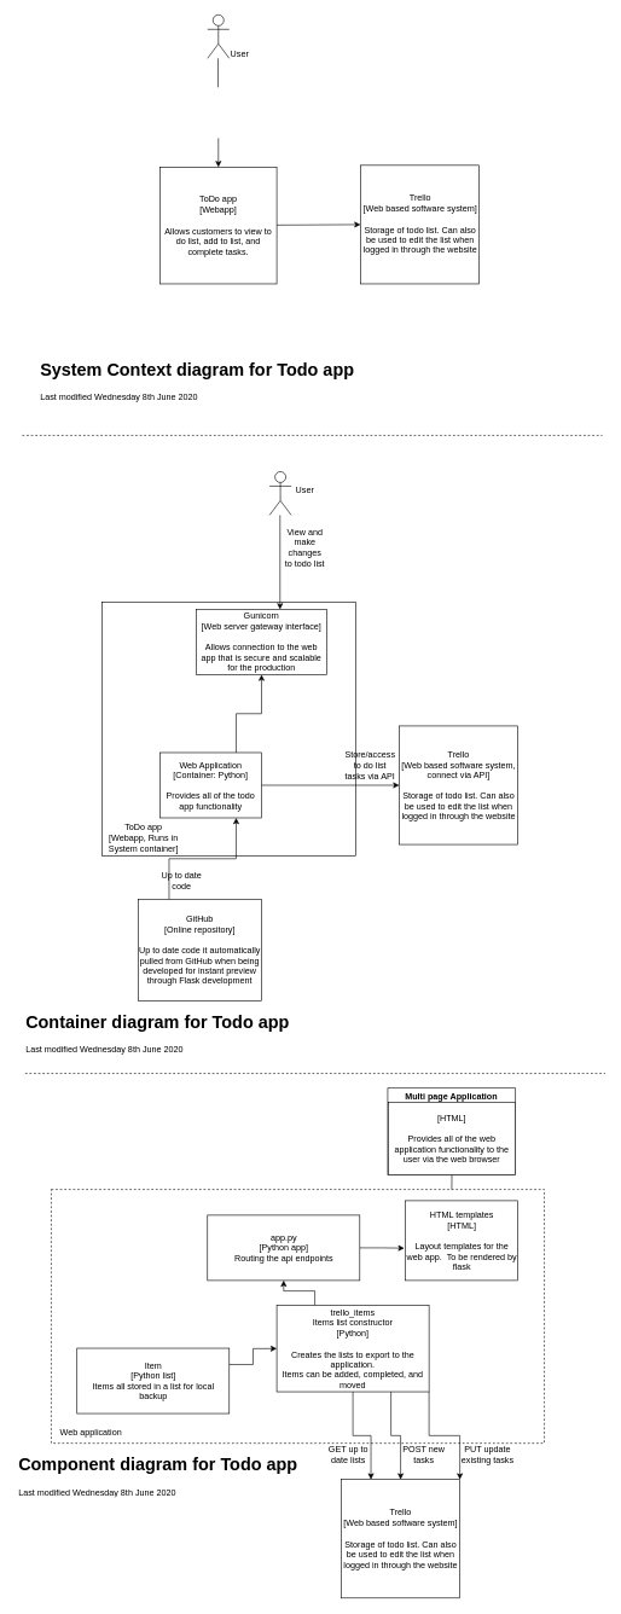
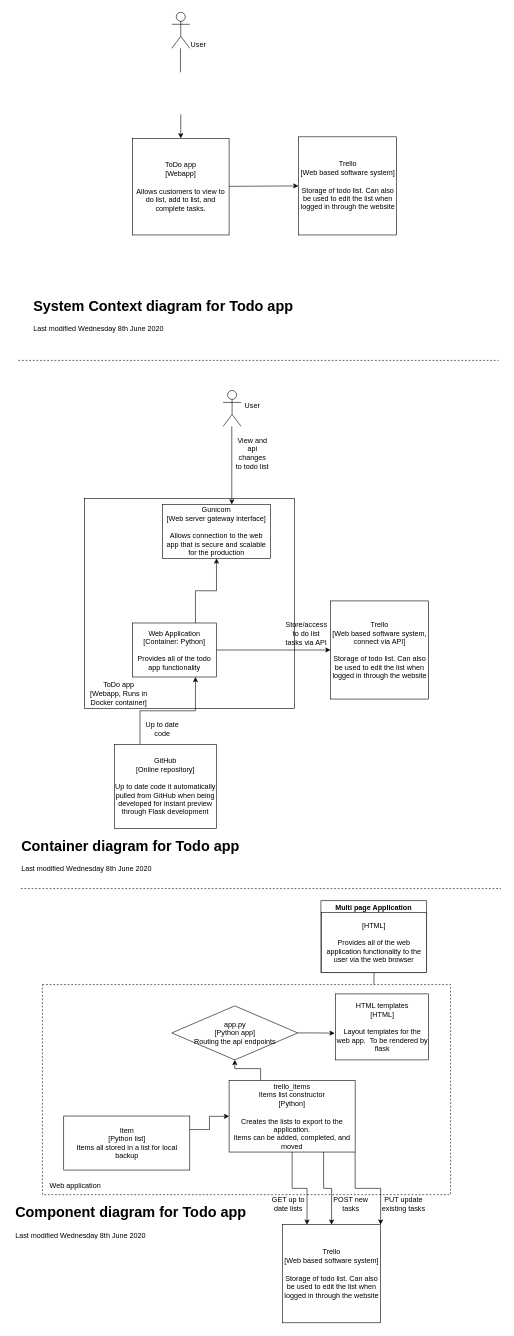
- <mxCell id="12" value="View and make changes to todo list" style="text;html=1;strokeColor=none;fillColor=none;align=center;verticalAlign=middle;whiteSpace=wrap;rounded=0;" parent="1" vertex="1"><mxGeometry x="390" y="740" width="60" height="30" as="geometry" /></mxCell>
+ <mxCell id="12" value="View and api changes to todo list" style="text;html=1;strokeColor=none;fillColor=none;align=center;verticalAlign=middle;whiteSpace=wrap;rounded=0;" parent="1" vertex="1"><mxGeometry x="390" y="740" width="60" height="30" as="geometry" /></mxCell>
- <mxCell id="17" value="ToDo app&lt;br&gt;[Webapp, Runs in System container]" style="text;html=1;strokeColor=none;fillColor=none;align=center;verticalAlign=middle;whiteSpace=wrap;rounded=0;" parent="1" vertex="1"><mxGeometry x="130" y="1140" width="134.5" height="30" as="geometry" /></mxCell>
+ <mxCell id="17" value="ToDo app&lt;br&gt;[Webapp, Runs in Docker container]" style="text;html=1;strokeColor=none;fillColor=none;align=center;verticalAlign=middle;whiteSpace=wrap;rounded=0;" parent="1" vertex="1"><mxGeometry x="130" y="1140" width="134.5" height="30" as="geometry" /></mxCell>
- <mxCell id="25" value="Up to date code" style="text;html=1;strokeColor=none;fillColor=none;align=center;verticalAlign=middle;whiteSpace=wrap;rounded=0;" parent="1" vertex="1"><mxGeometry x="220" y="1200" width="60" height="30" as="geometry" /></mxCell>
+ <mxCell id="25" value="Up to date code" style="text;html=1;strokeColor=none;fillColor=none;align=center;verticalAlign=middle;whiteSpace=wrap;rounded=0;" parent="1" vertex="1"><mxGeometry x="240" y="1200" width="60" height="30" as="geometry" /></mxCell>
- <mxCell id="48" value="app.py&lt;br&gt;[Python app]&lt;br&gt;Routing the api endpoints" style="rounded=0;whiteSpace=wrap;html=1;" vertex="1" parent="1"><mxGeometry x="285.5" y="1675.5" width="210" height="90" as="geometry" /></mxCell>
+ <mxCell id="48" value="app.py&lt;br&gt;[Python app]&lt;br&gt;Routing the api endpoints" style="rhombus;whiteSpace=wrap;html=1;" vertex="1" parent="1"><mxGeometry x="285.5" y="1675.5" width="210" height="90" as="geometry" /></mxCell>
